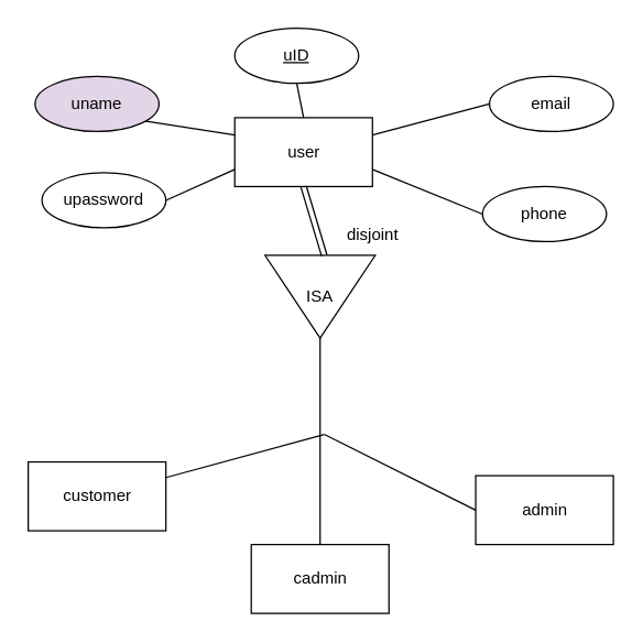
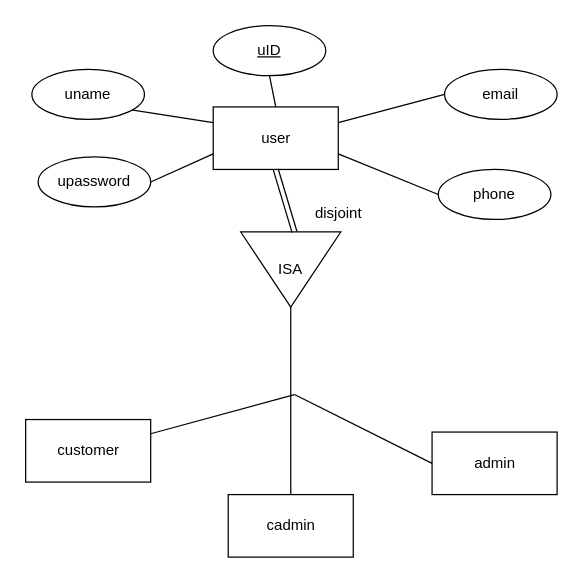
- <mxCell id="12" value="uname" style="ellipse;whiteSpace=wrap;html=1;align=center;fillColor=#e1d5e7;" vertex="1" parent="1"><mxGeometry x="25" y="55" width="90" height="40" as="geometry" /></mxCell>
+ <mxCell id="12" value="uname" style="ellipse;whiteSpace=wrap;html=1;align=center;" vertex="1" parent="1"><mxGeometry x="25" y="55" width="90" height="40" as="geometry" /></mxCell>
